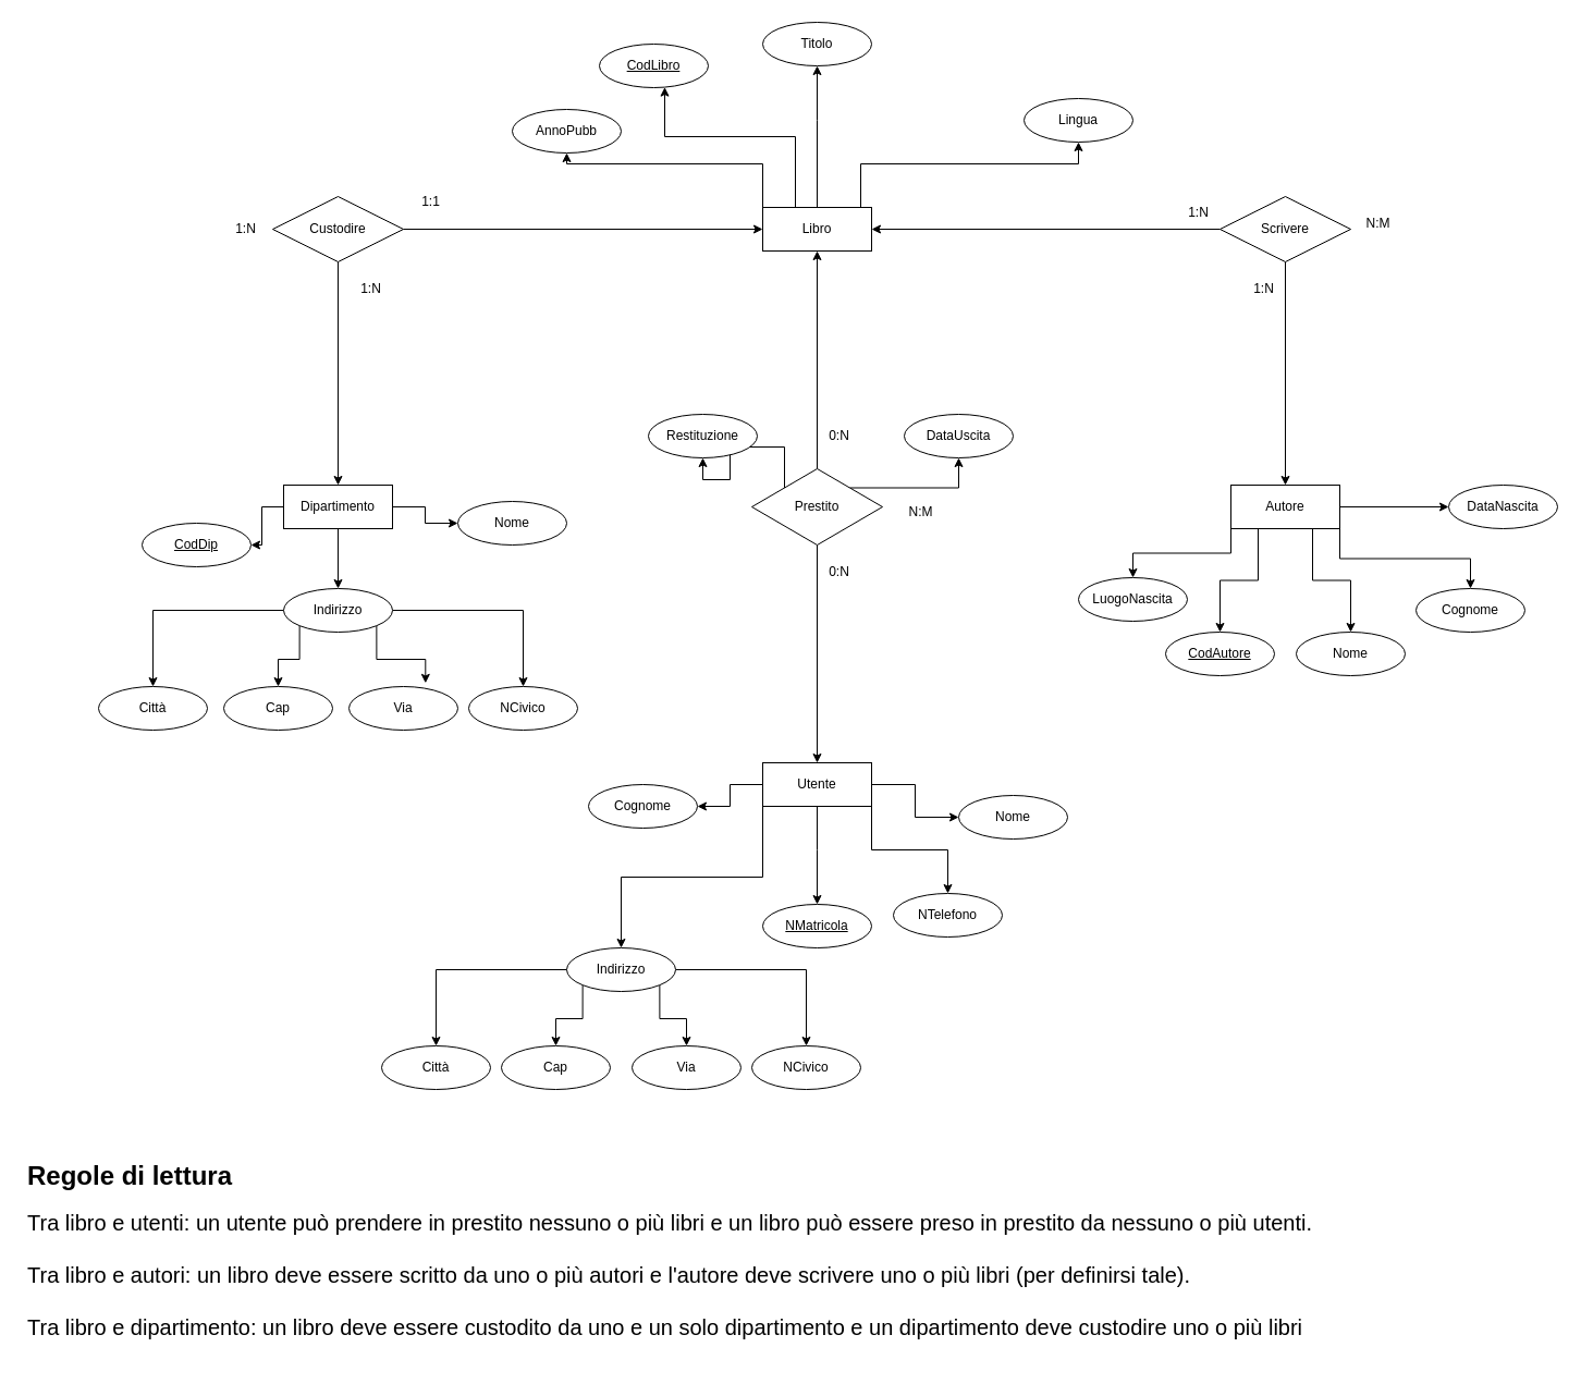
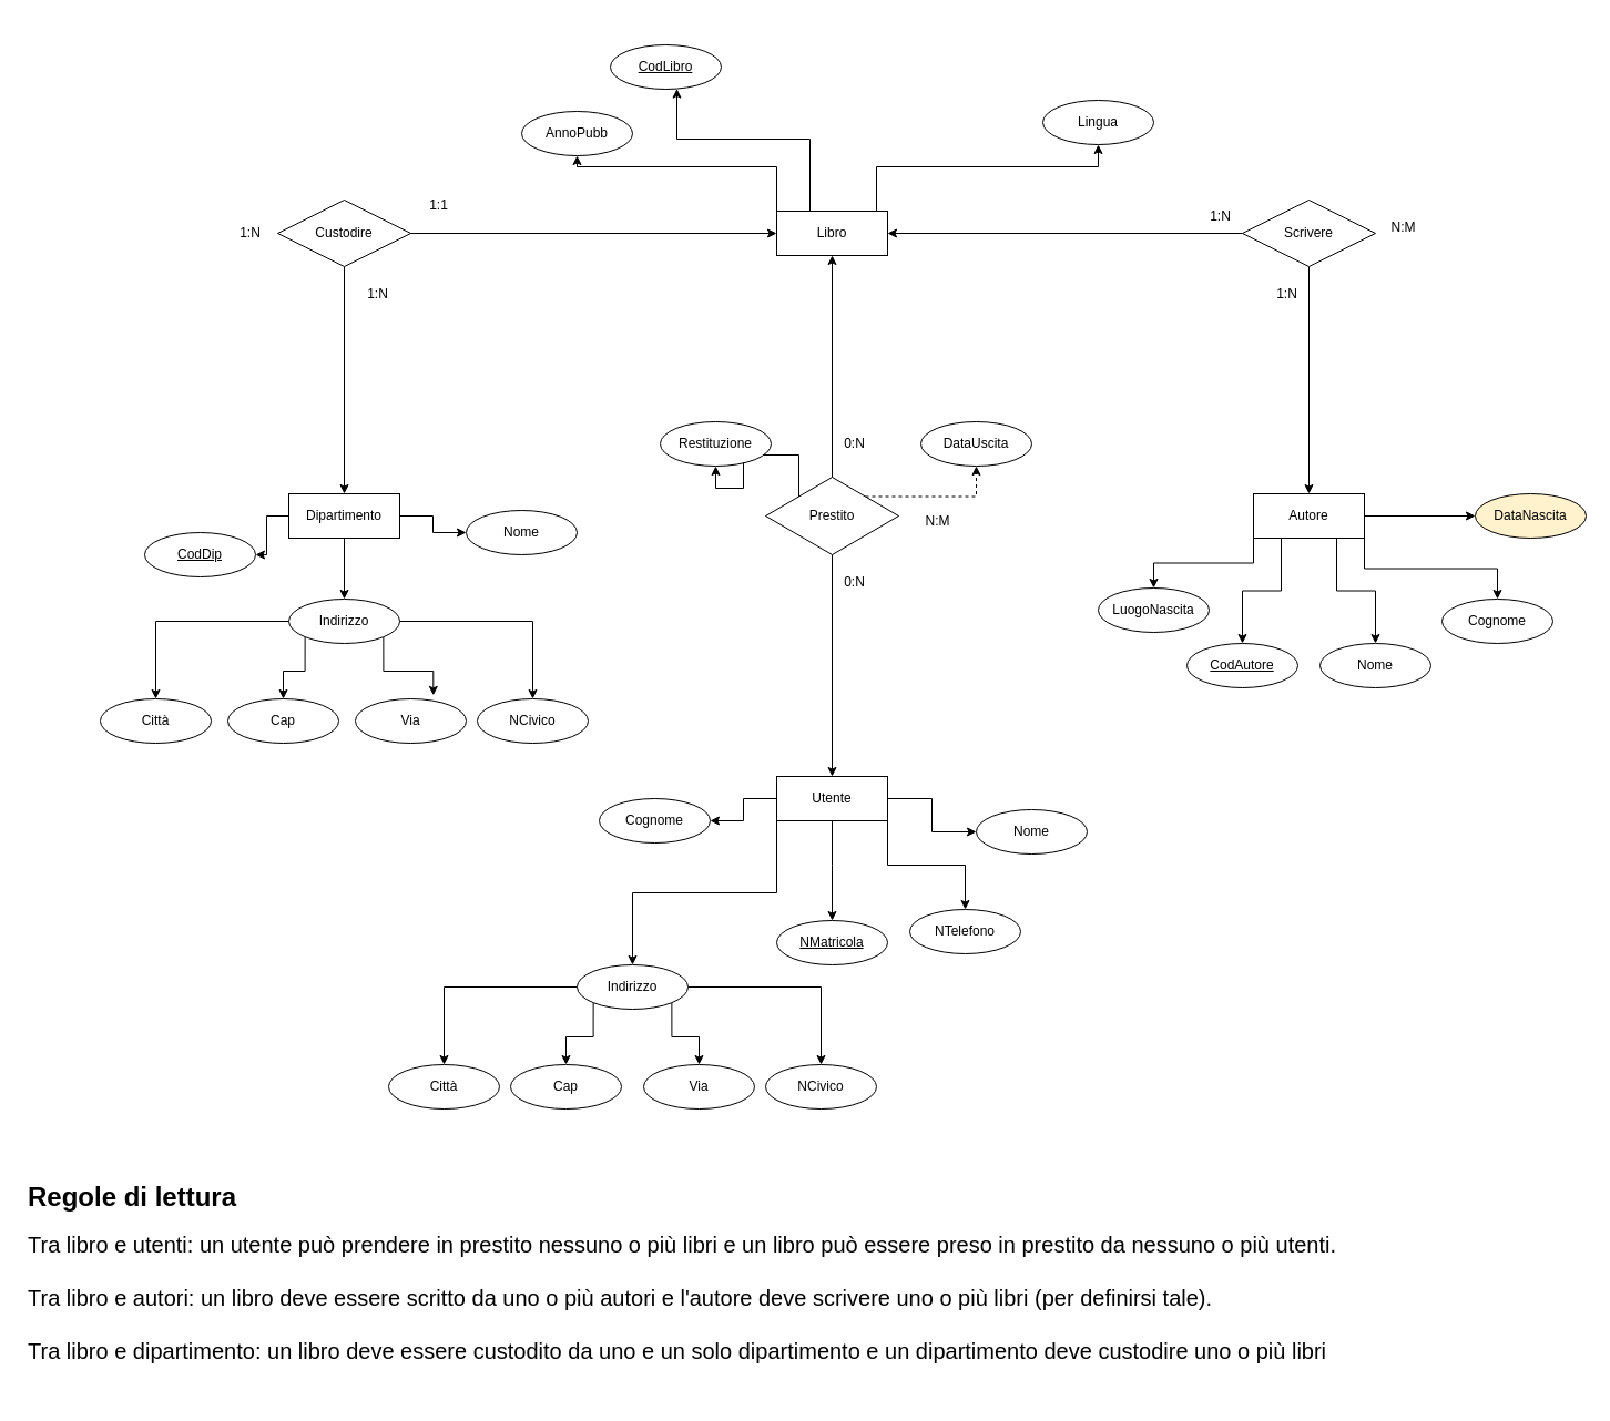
- <mxCell id="23" value="Titolo" style="ellipse;whiteSpace=wrap;html=1;align=center;" vertex="1" parent="1"><mxGeometry x="700" y="20" width="100" height="40" as="geometry" /></mxCell>
- <mxCell id="19" style="edgeStyle=orthogonalEdgeStyle;rounded=0;orthogonalLoop=1;jettySize=auto;html=1;exitX=0.5;exitY=0;exitDx=0;exitDy=0;" edge="1" parent="1" source="22" target="23"><mxGeometry relative="1" as="geometry"><Array as="points"><mxPoint x="750" y="110" /><mxPoint x="750" y="110" /></Array></mxGeometry></mxCell>
- <mxCell id="35" style="edgeStyle=orthogonalEdgeStyle;rounded=0;orthogonalLoop=1;jettySize=auto;html=1;exitX=1;exitY=0;exitDx=0;exitDy=0;entryX=0.5;entryY=1;entryDx=0;entryDy=0;" edge="1" parent="1" source="37" target="51"><mxGeometry relative="1" as="geometry" /></mxCell>
+ <mxCell id="35" style="edgeStyle=orthogonalEdgeStyle;rounded=0;orthogonalLoop=1;jettySize=auto;html=1;exitX=1;exitY=0;exitDx=0;exitDy=0;entryX=0.5;entryY=1;entryDx=0;entryDy=0;dashed=1;" edge="1" parent="1" source="37" target="51"><mxGeometry relative="1" as="geometry" /></mxCell>
- <mxCell id="55" value="DataNascita" style="ellipse;whiteSpace=wrap;html=1;align=center;" vertex="1" parent="1"><mxGeometry x="1330" y="445" width="100" height="40" as="geometry" /></mxCell>
+ <mxCell id="55" value="DataNascita" style="ellipse;whiteSpace=wrap;html=1;align=center;fillColor=#fff2cc;" vertex="1" parent="1"><mxGeometry x="1330" y="445" width="100" height="40" as="geometry" /></mxCell>
